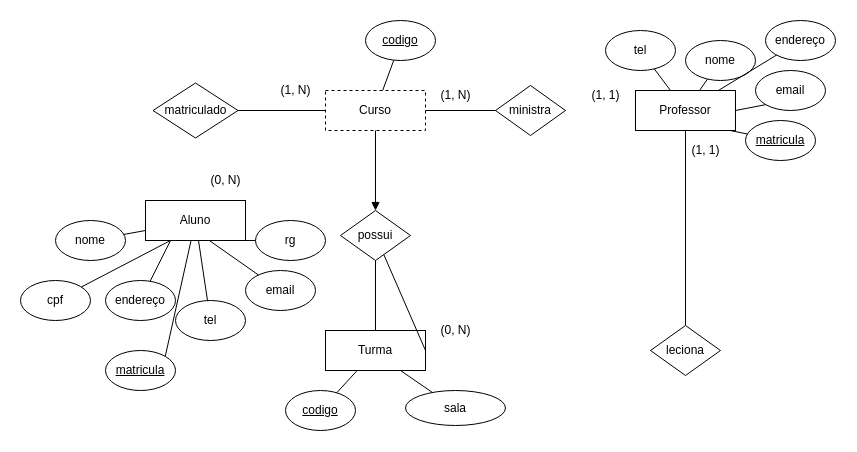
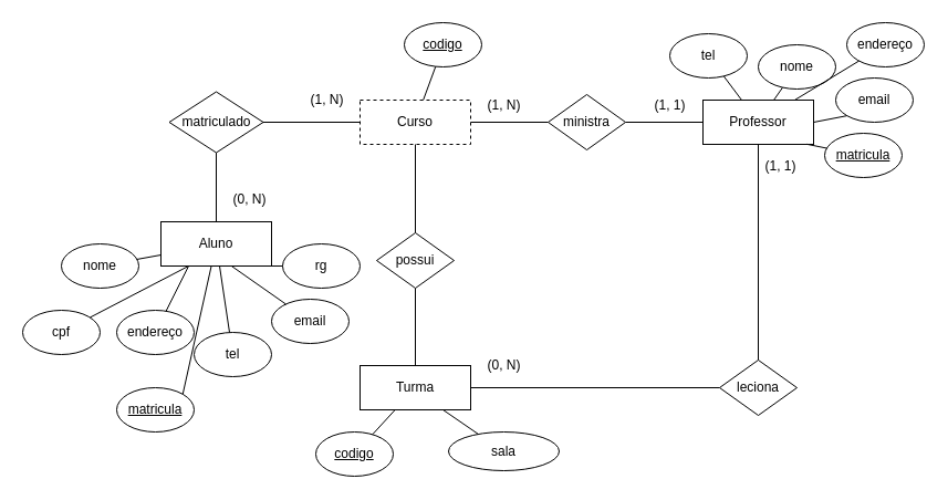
+ <mxCell id="7" value="" style="endArrow=none;html=1;rounded=0;entryX=0;entryY=0.5;entryDx=0;entryDy=0;exitX=1;exitY=0.5;exitDx=0;exitDy=0;" parent="1" source="6" target="4" edge="1"><mxGeometry relative="1" as="geometry"><mxPoint x="375" y="260" as="sourcePoint" /><mxPoint x="535" y="260" as="targetPoint" /></mxGeometry></mxCell>
+ <mxCell id="16" value="" style="endArrow=none;html=1;rounded=0;entryX=0.5;entryY=0;entryDx=0;entryDy=0;" parent="1" source="15" target="2" edge="1"><mxGeometry relative="1" as="geometry"><mxPoint x="375" y="130" as="sourcePoint" /><mxPoint x="375" y="210" as="targetPoint" /></mxGeometry></mxCell>
- <mxCell id="10" value="" style="endArrow=block;html=1;rounded=0;entryX=0.5;entryY=0;entryDx=0;entryDy=0;exitX=0.5;exitY=1;exitDx=0;exitDy=0;" parent="1" source="3" target="9" edge="1"><mxGeometry relative="1" as="geometry"><mxPoint x="425" y="110" as="sourcePoint" /><mxPoint x="495" y="75" as="targetPoint" /></mxGeometry></mxCell>
+ <mxCell id="10" value="" style="endArrow=none;html=1;rounded=0;entryX=0.5;entryY=0;entryDx=0;entryDy=0;exitX=0.5;exitY=1;exitDx=0;exitDy=0;" parent="1" source="3" target="9" edge="1"><mxGeometry relative="1" as="geometry"><mxPoint x="425" y="110" as="sourcePoint" /><mxPoint x="495" y="75" as="targetPoint" /></mxGeometry></mxCell>
- <mxCell id="14" value="" style="endArrow=none;html=1;rounded=0;exitX=1;exitY=0.5;exitDx=0;exitDy=0;" parent="1" source="5" target="9" edge="1"><mxGeometry relative="1" as="geometry"><mxPoint x="575" y="85" as="sourcePoint" /><mxPoint x="655" y="80" as="targetPoint" /></mxGeometry></mxCell>
+ <mxCell id="14" value="" style="endArrow=none;html=1;rounded=0;entryX=0;entryY=0.5;entryDx=0;entryDy=0;exitX=1;exitY=0.5;exitDx=0;exitDy=0;" parent="1" source="5" target="12" edge="1"><mxGeometry relative="1" as="geometry"><mxPoint x="575" y="85" as="sourcePoint" /><mxPoint x="655" y="80" as="targetPoint" /></mxGeometry></mxCell>
